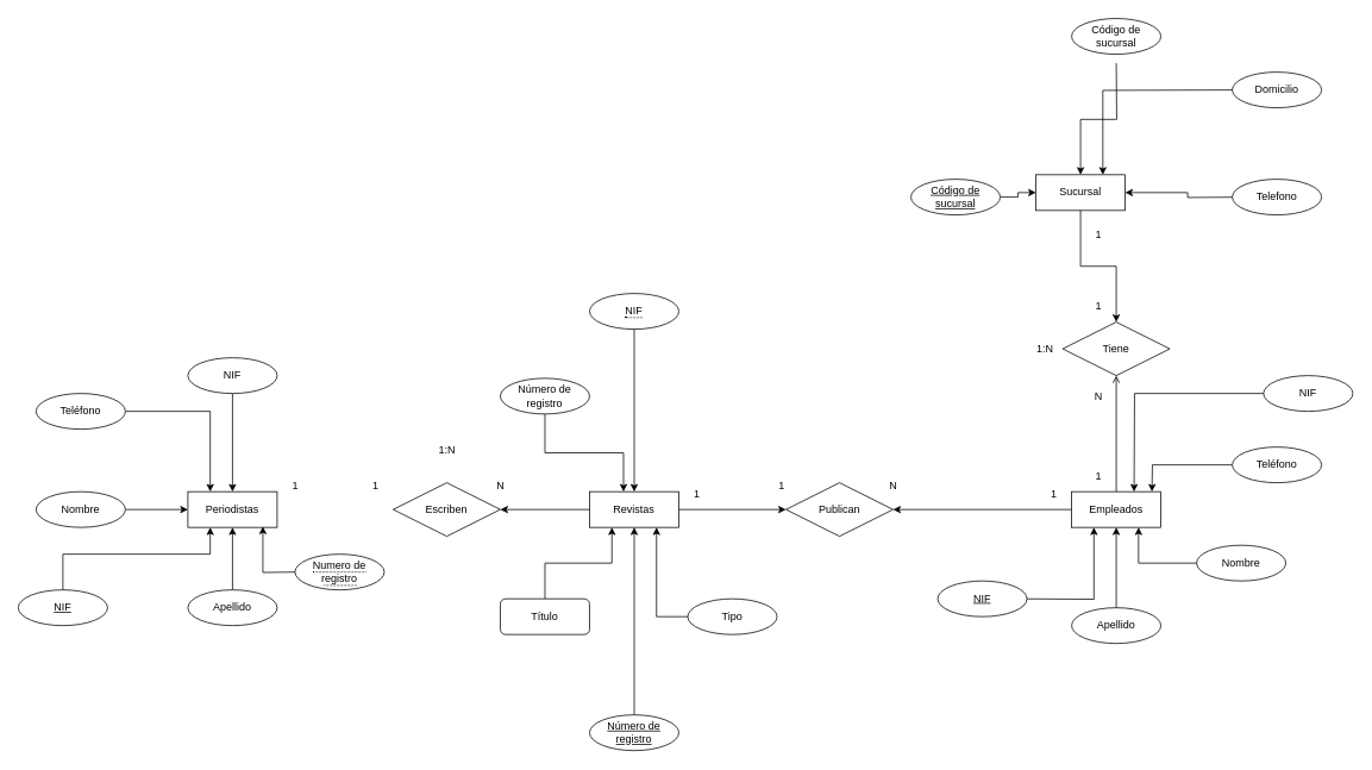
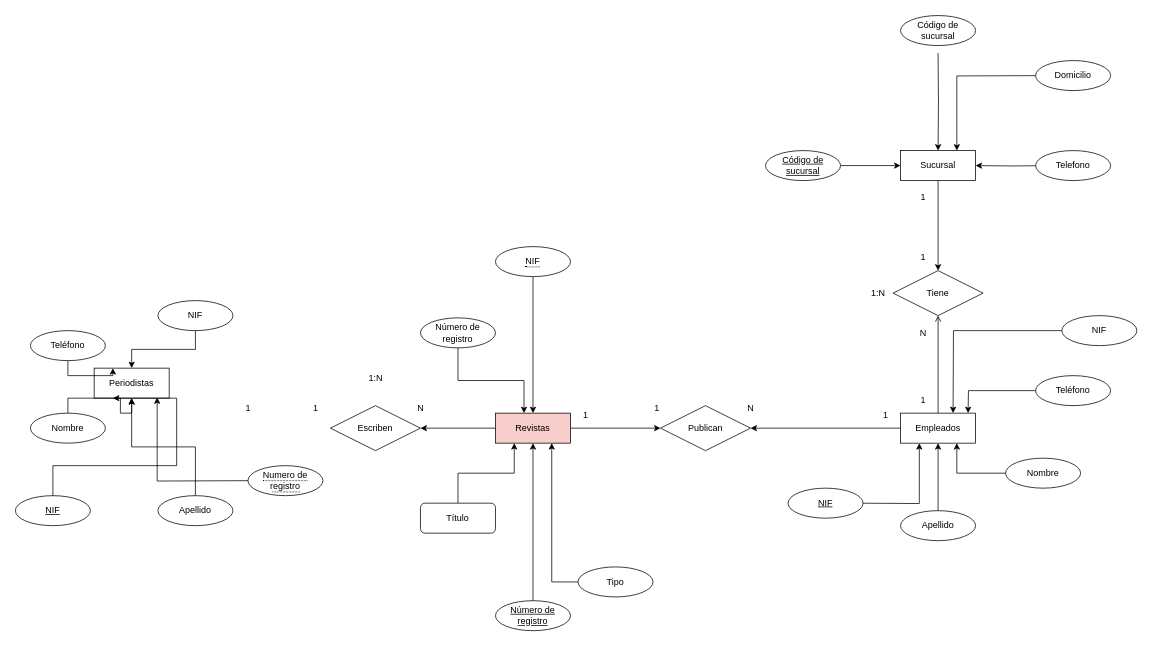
- <mxCell id="12" value="Sucursal" style="whiteSpace=wrap;html=1;align=center;" vertex="1" parent="1"><mxGeometry x="1160" y="195" width="100" height="40" as="geometry" /></mxCell>
+ <mxCell id="12" value="Sucursal" style="whiteSpace=wrap;html=1;align=center;" vertex="1" parent="1"><mxGeometry x="1200" y="200" width="100" height="40" as="geometry" /></mxCell>
- <mxCell id="23" value="Periodistas" style="whiteSpace=wrap;html=1;align=center;" vertex="1" parent="1"><mxGeometry x="210" y="550" width="100" height="40" as="geometry" /></mxCell>
+ <mxCell id="23" value="Periodistas" style="whiteSpace=wrap;html=1;align=center;" vertex="1" parent="1"><mxGeometry x="125" y="490" width="100" height="40" as="geometry" /></mxCell>
- <mxCell id="22" value="Revistas" style="whiteSpace=wrap;html=1;align=center;" vertex="1" parent="1"><mxGeometry x="660" y="550" width="100" height="40" as="geometry" /></mxCell>
+ <mxCell id="22" value="Revistas" style="whiteSpace=wrap;html=1;align=center;fillColor=#f8cecc;" vertex="1" parent="1"><mxGeometry x="660" y="550" width="100" height="40" as="geometry" /></mxCell>
- <mxCell id="49" value="Tipo" style="ellipse;whiteSpace=wrap;html=1;align=center;" vertex="1" parent="1"><mxGeometry x="770" y="670" width="100" height="40" as="geometry" /></mxCell>
+ <mxCell id="49" value="Tipo" style="ellipse;whiteSpace=wrap;html=1;align=center;" vertex="1" parent="1"><mxGeometry x="770" y="755" width="100" height="40" as="geometry" /></mxCell>
